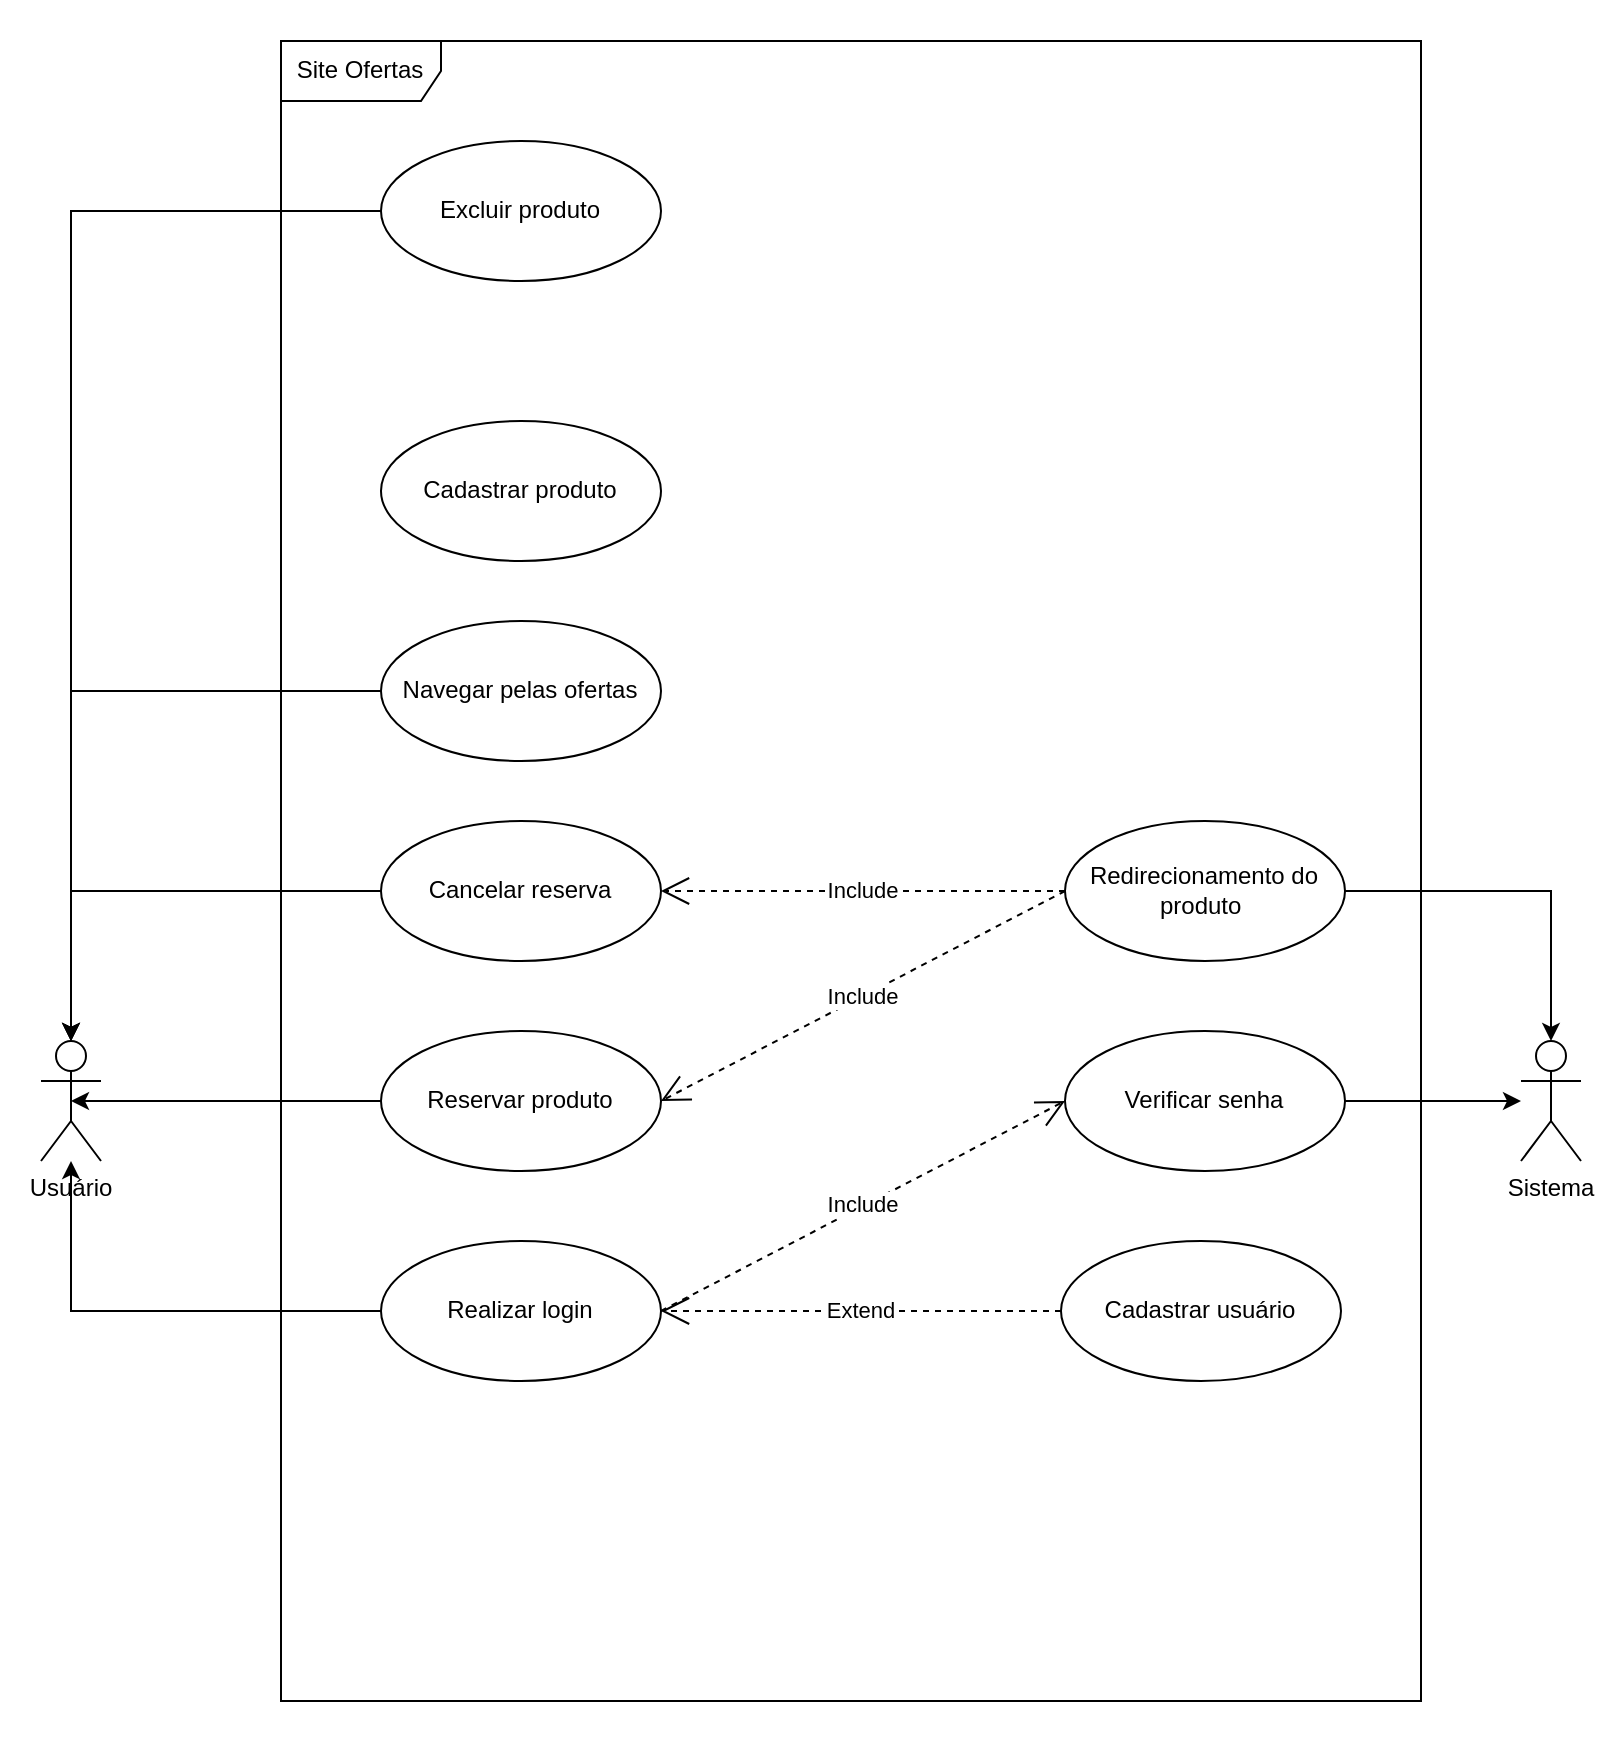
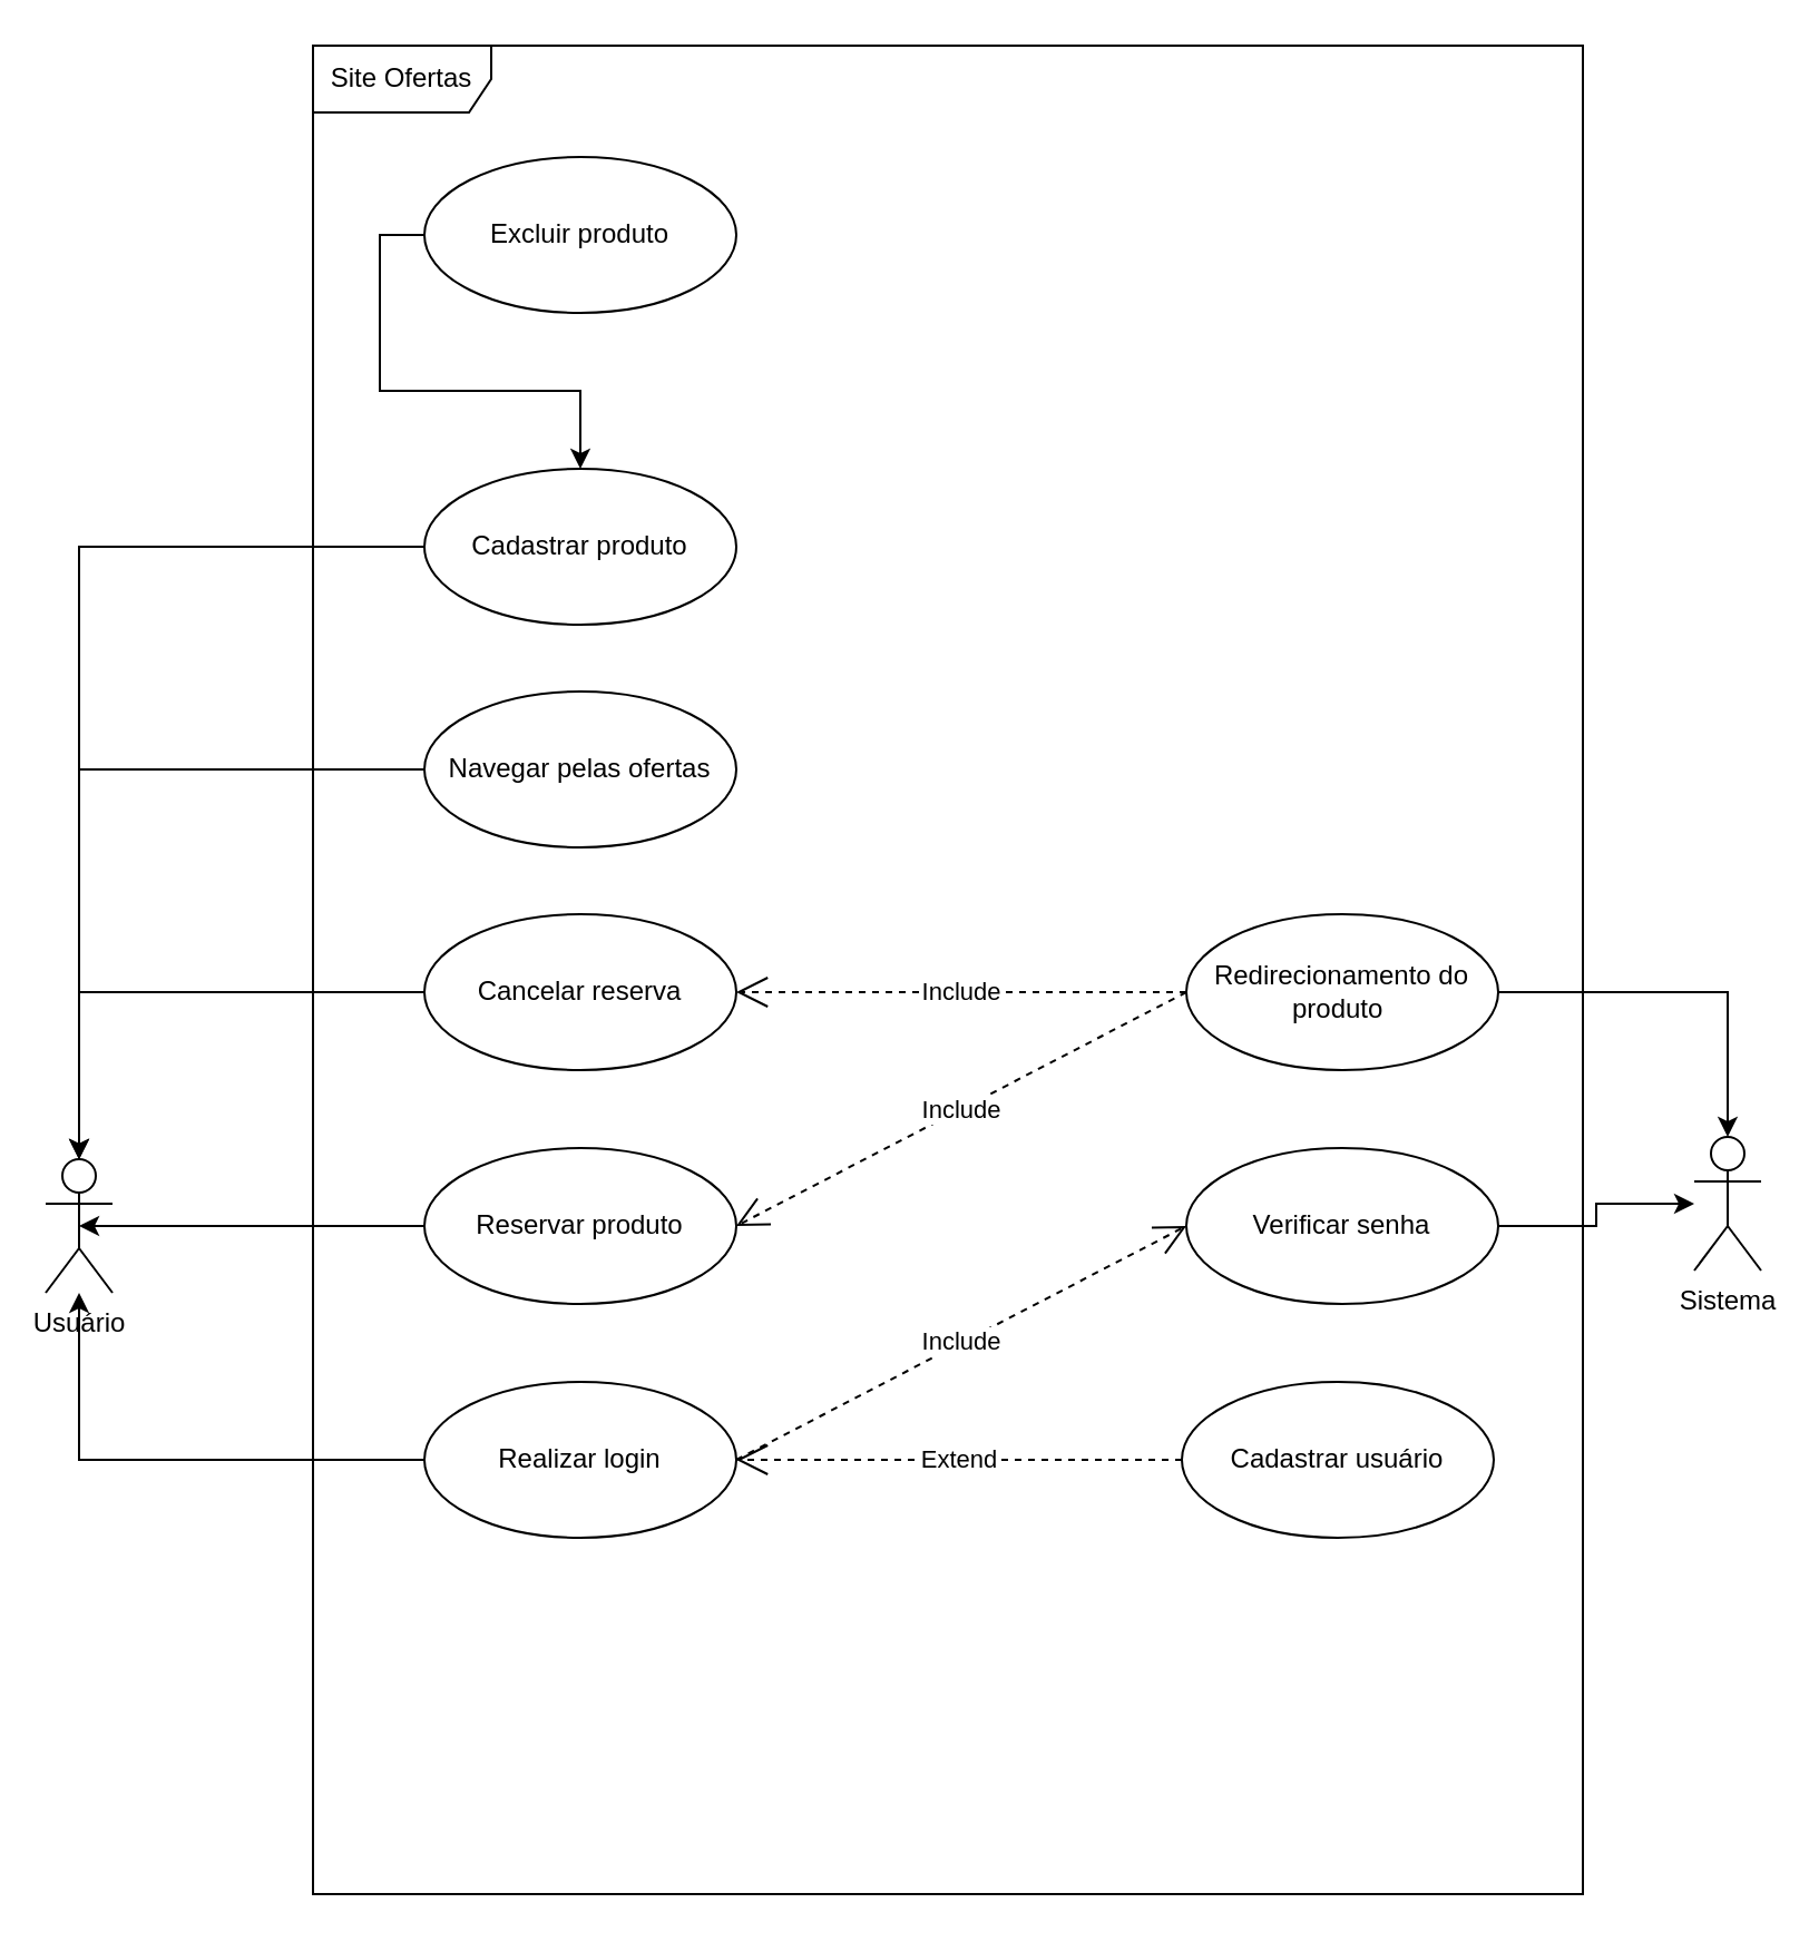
- <mxCell id="25" style="edgeStyle=orthogonalEdgeStyle;rounded=0;orthogonalLoop=1;jettySize=auto;html=1;exitX=0;exitY=0.5;exitDx=0;exitDy=0;entryX=0.5;entryY=0;entryDx=0;entryDy=0;entryPerimeter=0;" edge="1" parent="1" source="24" target="2"><mxGeometry relative="1" as="geometry"><mxPoint x="200" y="255" as="sourcePoint" /><mxPoint x="45" y="530" as="targetPoint" /></mxGeometry></mxCell>
+ <mxCell id="25" style="edgeStyle=orthogonalEdgeStyle;rounded=0;orthogonalLoop=1;jettySize=auto;html=1;exitX=0;exitY=0.5;exitDx=0;exitDy=0;" edge="1" parent="1" source="24" target="22"><mxGeometry relative="1" as="geometry"><mxPoint x="200" y="255" as="sourcePoint" /><mxPoint x="45" y="530" as="targetPoint" /></mxGeometry></mxCell>
+ <mxCell id="21" style="edgeStyle=orthogonalEdgeStyle;rounded=0;orthogonalLoop=1;jettySize=auto;html=1;exitX=0;exitY=0.5;exitDx=0;exitDy=0;entryX=0.5;entryY=0;entryDx=0;entryDy=0;entryPerimeter=0;" parent="1" source="22" target="2" edge="1"><mxGeometry relative="1" as="geometry"><mxPoint x="180" as="sourcePoint" y="220" /><mxPoint x="45" y="530" as="targetPoint" /></mxGeometry></mxCell>
- <mxCell id="7" value="Sistema" style="shape=umlActor;verticalLabelPosition=bottom;verticalAlign=top;html=1;" parent="1" vertex="1"><mxGeometry x="760" y="520" width="30" height="60" as="geometry" /></mxCell>
+ <mxCell id="7" value="Sistema" style="shape=umlActor;verticalLabelPosition=bottom;verticalAlign=top;html=1;" parent="1" vertex="1"><mxGeometry x="760" y="510" width="30" height="60" as="geometry" /></mxCell>
